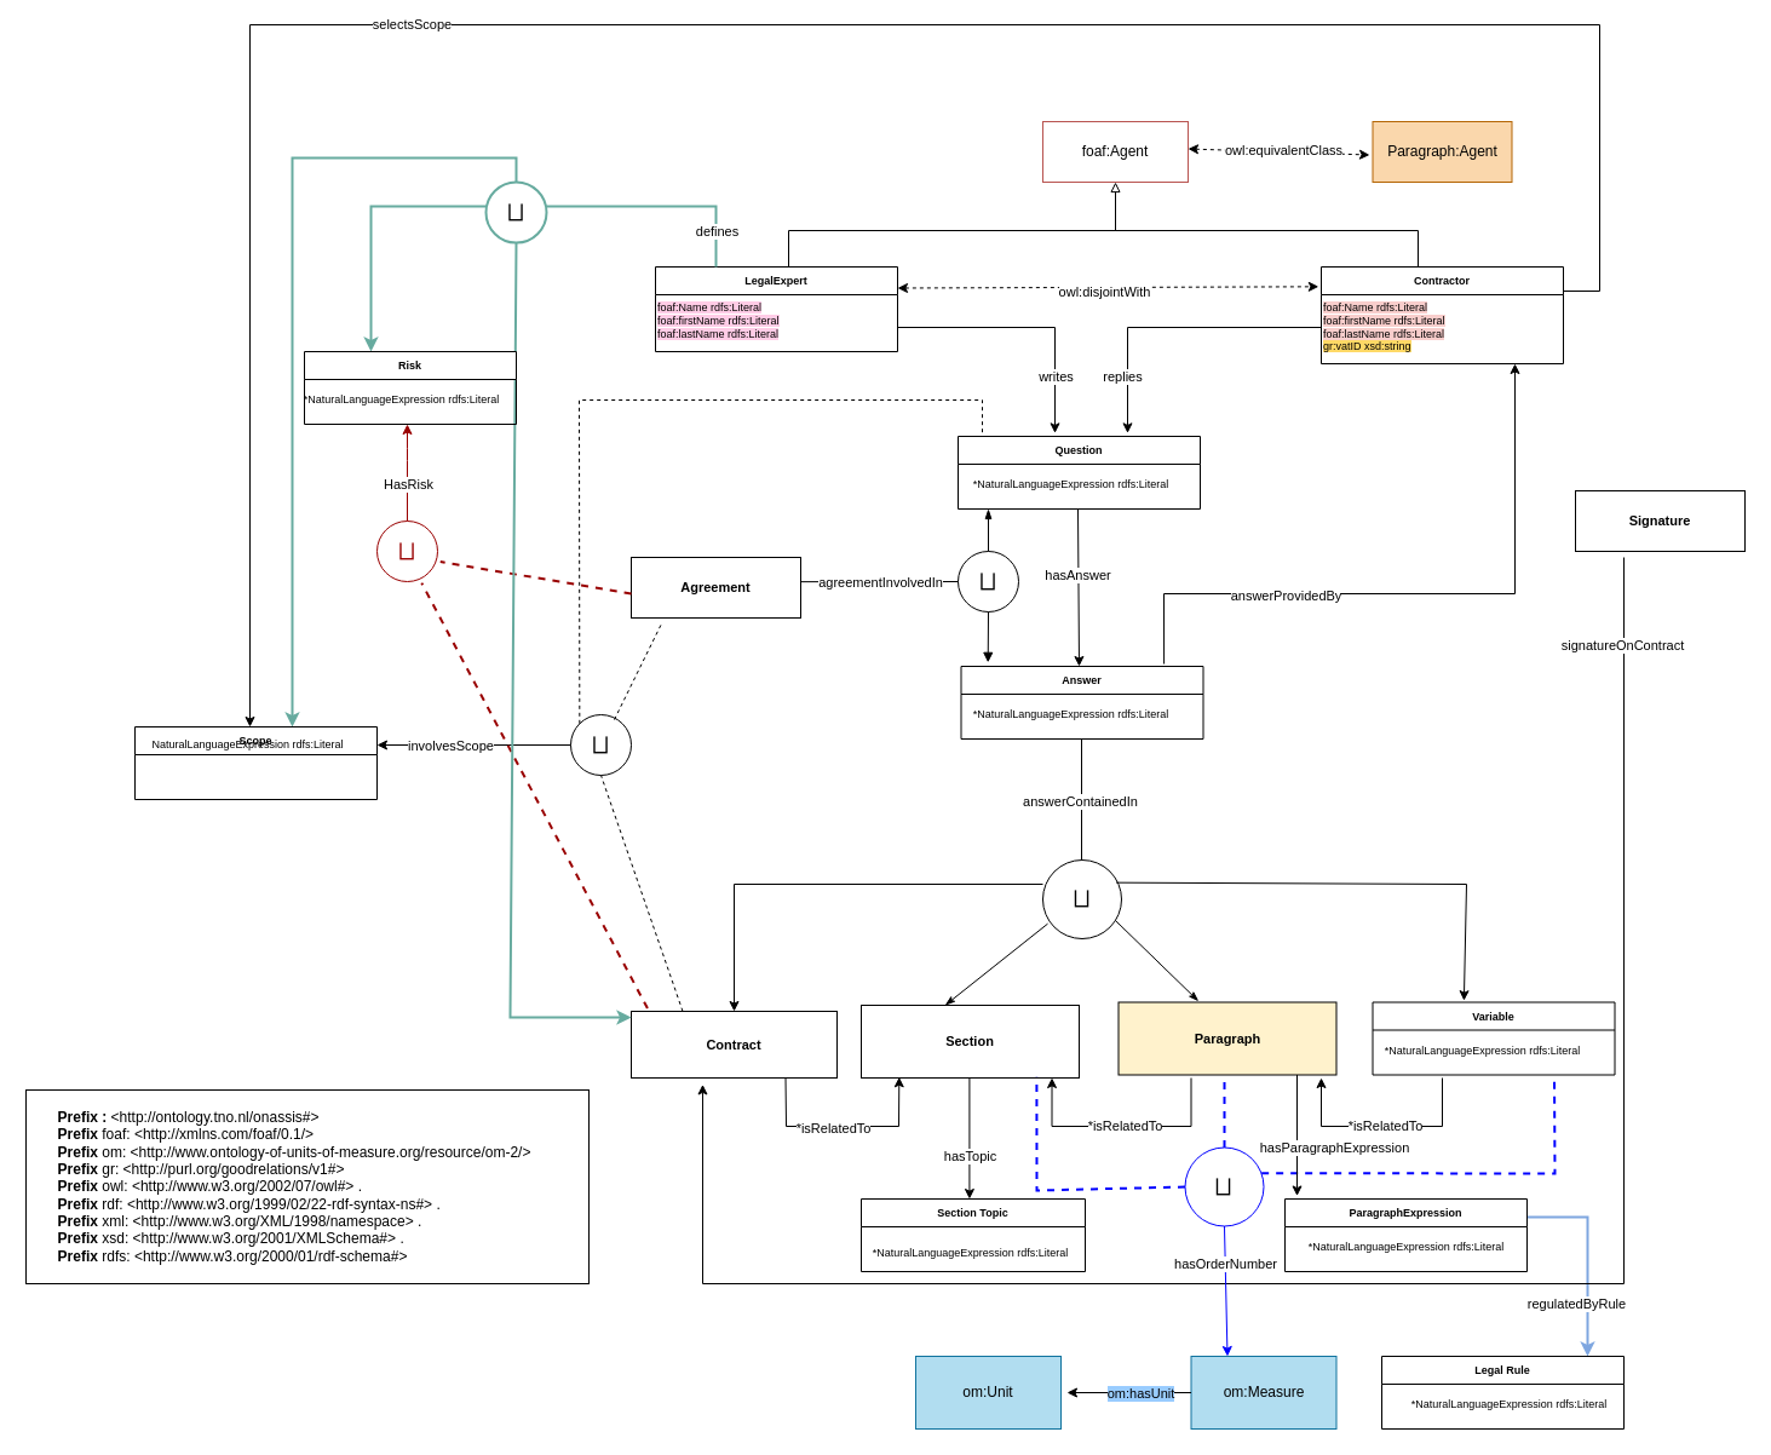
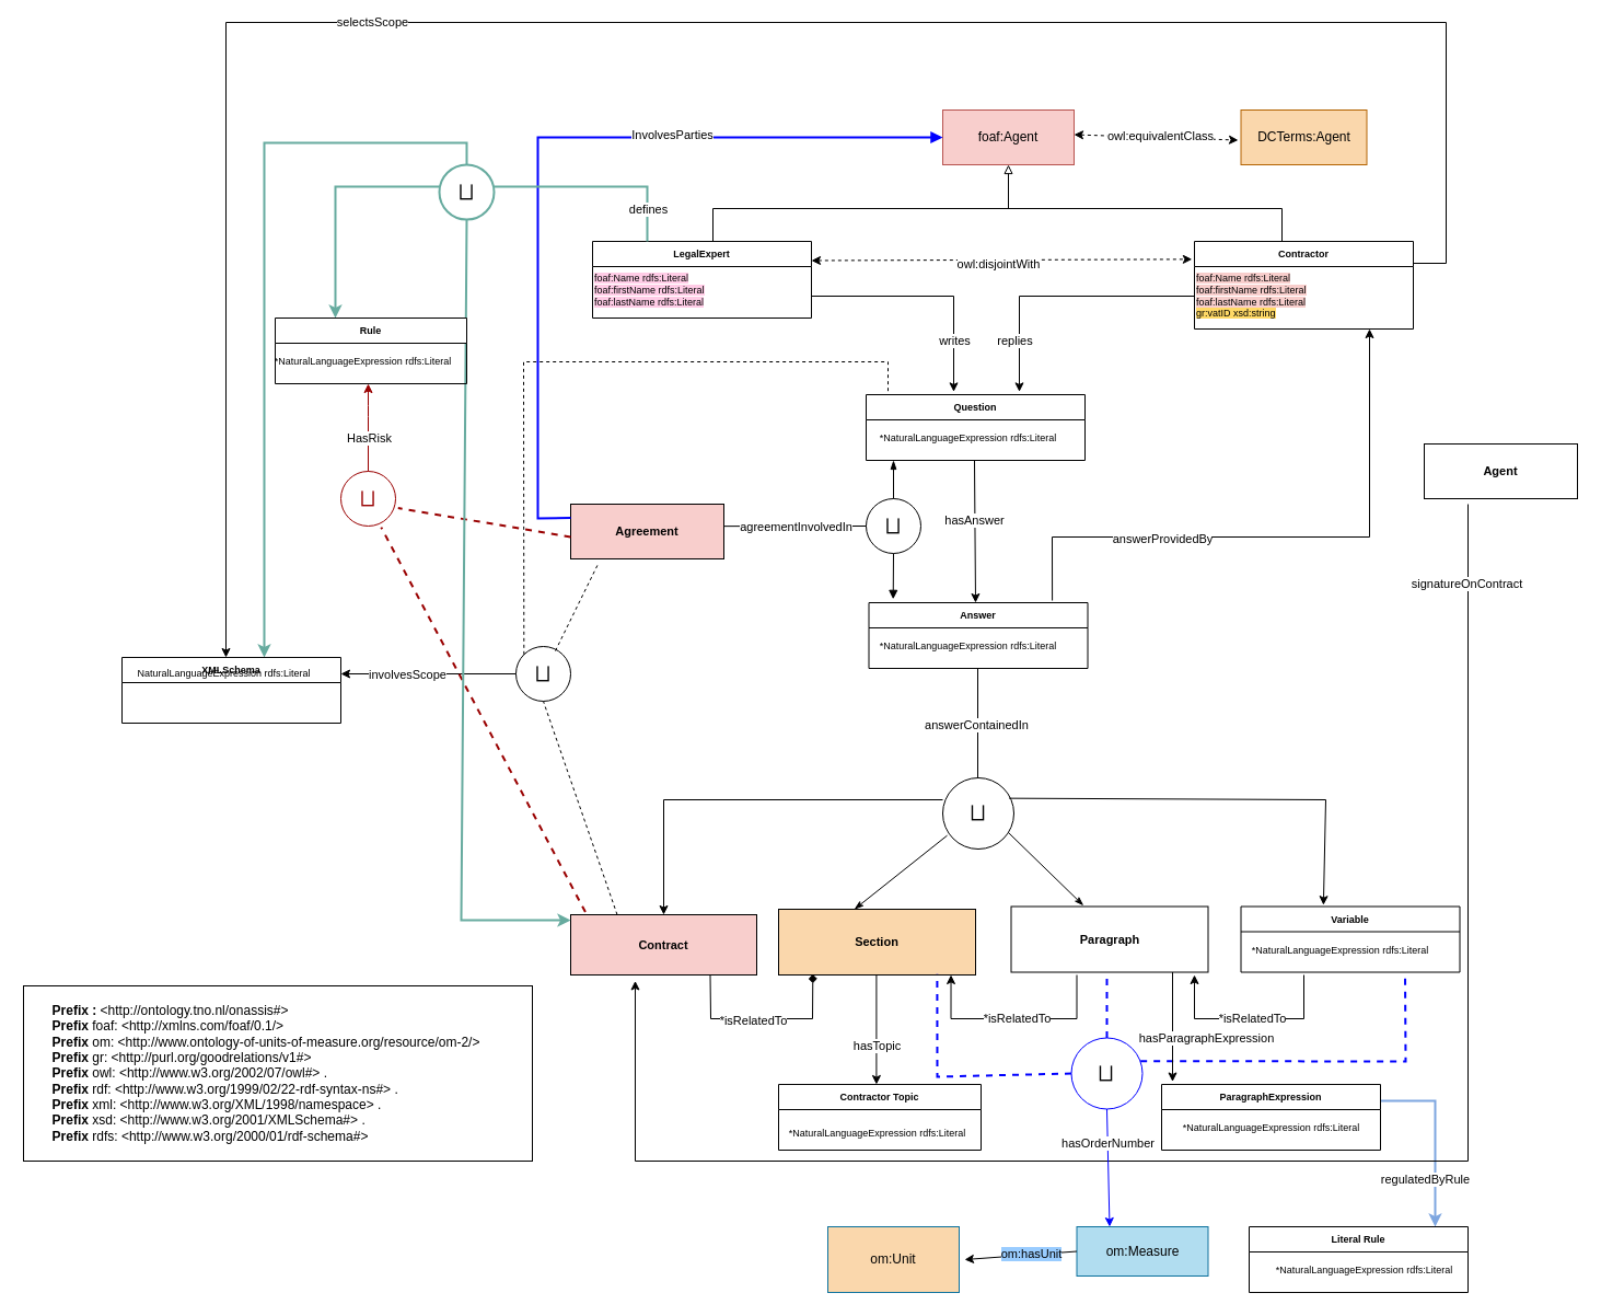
- <mxCell id="37" value="foaf:Agent" style="rounded=0;whiteSpace=wrap;html=1;fillColor=#ffffff;strokeColor=#b85450;" parent="1" vertex="1"><mxGeometry x="861" y="100" width="120" height="50" as="geometry" /></mxCell>
+ <mxCell id="37" value="foaf:Agent" style="rounded=0;whiteSpace=wrap;html=1;fillColor=#f8cecc;strokeColor=#b85450;" parent="1" vertex="1"><mxGeometry x="861" y="100" width="120" height="50" as="geometry" /></mxCell>
- <mxCell id="48" value="Paragraph:Agent" style="rounded=0;whiteSpace=wrap;html=1;fillColor=#fad7ac;strokeColor=#b46504;" parent="1" vertex="1"><mxGeometry x="1133.5" y="100" width="115" height="50" as="geometry" /></mxCell>
+ <mxCell id="48" value="DCTerms:Agent" style="rounded=0;whiteSpace=wrap;html=1;fillColor=#fad7ac;strokeColor=#b46504;" parent="1" vertex="1"><mxGeometry x="1133.5" y="100" width="115" height="50" as="geometry" /></mxCell>
+ <mxCell id="58" value="" style="endArrow=block;html=1;strokeWidth=2;rounded=0;entryX=0;entryY=0.5;entryDx=0;entryDy=0;exitX=0;exitY=0.25;exitDx=0;exitDy=0;strokeColor=#0000FF;endFill=1;" parent="1" source="38" target="37" edge="1"><mxGeometry width="50" height="50" relative="1" as="geometry"><mxPoint x="521" y="490" as="sourcePoint" /><mxPoint x="571" y="440" as="targetPoint" /><Array as="points"><mxPoint x="491" y="473" /><mxPoint x="491" y="125" /><mxPoint x="791" y="125" /></Array></mxGeometry></mxCell>
+ <mxCell id="59" value="InvolvesParties" style="edgeLabel;html=1;align=center;verticalAlign=middle;resizable=0;points=[];" parent="58" vertex="1" connectable="0"><mxGeometry x="0.339" y="3" relative="1" as="geometry"><mxPoint as="offset" /></mxGeometry></mxCell>
- <mxCell id="85" value="Risk" style="swimlane;fontSize=9;" parent="1" vertex="1"><mxGeometry x="251" y="290" width="175" height="60" as="geometry" /></mxCell>
+ <mxCell id="85" value="Rule" style="swimlane;fontSize=9;" parent="1" vertex="1"><mxGeometry x="251" y="290" width="175" height="60" as="geometry" /></mxCell>
- <mxCell id="70" value="&lt;b&gt;Signature&lt;/b&gt;" style="rounded=0;whiteSpace=wrap;html=1;labelBackgroundColor=none;fontSize=11;strokeWidth=1;strokeColor=#000000;" parent="1" vertex="1"><mxGeometry x="1301" y="405" width="140" height="50" as="geometry" /></mxCell>
+ <mxCell id="70" value="&lt;b&gt;Agent&lt;/b&gt;" style="rounded=0;whiteSpace=wrap;html=1;labelBackgroundColor=none;fontSize=11;strokeWidth=1;strokeColor=#000000;" parent="1" vertex="1"><mxGeometry x="1301" y="405" width="140" height="50" as="geometry" /></mxCell>
- <mxCell id="38" value="&lt;b&gt;Agreement&lt;/b&gt;" style="rounded=0;whiteSpace=wrap;html=1;labelBackgroundColor=none;fontSize=11;strokeWidth=1;strokeColor=#000000;" parent="1" vertex="1"><mxGeometry x="521" y="460" width="140" height="50" as="geometry" /></mxCell>
+ <mxCell id="38" value="&lt;b&gt;Agreement&lt;/b&gt;" style="rounded=0;whiteSpace=wrap;html=1;labelBackgroundColor=none;fontSize=11;strokeWidth=1;strokeColor=#000000;fillColor=#f8cecc;" parent="1" vertex="1"><mxGeometry x="521" y="460" width="140" height="50" as="geometry" /></mxCell>
- <mxCell id="83" value="Scope" style="swimlane;fontSize=9;" parent="1" vertex="1"><mxGeometry x="111" y="600" width="200" height="60" as="geometry" /></mxCell>
+ <mxCell id="83" value="XMLSchema" style="swimlane;fontSize=9;" parent="1" vertex="1"><mxGeometry x="111" y="600" width="200" height="60" as="geometry" /></mxCell>
- <mxCell id="102" value="&lt;b&gt;Paragraph&lt;/b&gt;" style="rounded=0;whiteSpace=wrap;html=1;labelBackgroundColor=none;fontSize=11;strokeWidth=1;strokeColor=#000000;fillColor=#fff2cc;" vertex="1" parent="1"><mxGeometry x="923.5" y="827.5" width="180" height="60" as="geometry" /></mxCell>
+ <mxCell id="102" value="&lt;b&gt;Paragraph&lt;/b&gt;" style="rounded=0;whiteSpace=wrap;html=1;labelBackgroundColor=none;fontSize=11;strokeWidth=1;strokeColor=#000000;" vertex="1" parent="1"><mxGeometry x="923.5" y="827.5" width="180" height="60" as="geometry" /></mxCell>
- <mxCell id="11" value="&lt;b&gt;Section&lt;/b&gt;" style="rounded=0;whiteSpace=wrap;html=1;labelBackgroundColor=none;fontSize=11;strokeWidth=1;strokeColor=#000000;" parent="1" vertex="1"><mxGeometry x="711" y="830" width="180" height="60" as="geometry" /></mxCell>
+ <mxCell id="11" value="&lt;b&gt;Section&lt;/b&gt;" style="rounded=0;whiteSpace=wrap;html=1;labelBackgroundColor=none;fontSize=11;strokeWidth=1;strokeColor=#000000;fillColor=#fad7ac;" parent="1" vertex="1"><mxGeometry x="711" y="830" width="180" height="60" as="geometry" /></mxCell>
- <mxCell id="14" value="&lt;b&gt;Contract&lt;/b&gt;" style="rounded=0;whiteSpace=wrap;html=1;labelBackgroundColor=none;fontSize=11;strokeWidth=1;strokeColor=#000000;" parent="1" vertex="1"><mxGeometry x="521" y="835" width="170" height="55" as="geometry" /></mxCell>
+ <mxCell id="14" value="&lt;b&gt;Contract&lt;/b&gt;" style="rounded=0;whiteSpace=wrap;html=1;labelBackgroundColor=none;fontSize=11;strokeWidth=1;strokeColor=#000000;fillColor=#f8cecc;" parent="1" vertex="1"><mxGeometry x="521" y="835" width="170" height="55" as="geometry" /></mxCell>
- <mxCell id="17" value="" style="endArrow=classic;html=1;rounded=0;strokeColor=#000000;exitX=0.75;exitY=1;exitDx=0;exitDy=0;entryX=0.174;entryY=0.988;entryDx=0;entryDy=0;entryPerimeter=0;" parent="1" source="14" target="11" edge="1"><mxGeometry width="50" height="50" relative="1" as="geometry"><mxPoint x="831" y="800" as="sourcePoint" /><mxPoint x="741" y="900" as="targetPoint" /><Array as="points"><mxPoint x="649" y="930" /><mxPoint x="691" y="930" /><mxPoint x="742" y="930" /></Array></mxGeometry></mxCell>
+ <mxCell id="17" value="" style="endArrow=diamond;html=1;rounded=0;strokeColor=#000000;exitX=0.75;exitY=1;exitDx=0;exitDy=0;entryX=0.174;entryY=0.988;entryDx=0;entryDy=0;entryPerimeter=0;" parent="1" source="14" target="11" edge="1"><mxGeometry width="50" height="50" relative="1" as="geometry"><mxPoint x="831" y="800" as="sourcePoint" /><mxPoint x="741" y="900" as="targetPoint" /><Array as="points"><mxPoint x="649" y="930" /><mxPoint x="691" y="930" /><mxPoint x="742" y="930" /></Array></mxGeometry></mxCell>
- <mxCell id="12" value="Section Topic" style="swimlane;fontSize=9;" parent="1" vertex="1"><mxGeometry x="711" y="990" width="185" height="60" as="geometry" /></mxCell>
+ <mxCell id="12" value="Contractor Topic" style="swimlane;fontSize=9;" parent="1" vertex="1"><mxGeometry x="711" y="990" width="185" height="60" as="geometry" /></mxCell>
- <mxCell id="103" value="Legal Rule" style="swimlane;fontSize=9;" vertex="1" parent="1"><mxGeometry x="1141" y="1120" width="200" height="60" as="geometry" /></mxCell>
+ <mxCell id="103" value="Literal Rule" style="swimlane;fontSize=9;" vertex="1" parent="1"><mxGeometry x="1141" y="1120" width="200" height="60" as="geometry" /></mxCell>
- <mxCell id="82" value="om:Unit" style="rounded=0;whiteSpace=wrap;html=1;strokeColor=#10739e;strokeWidth=1;fillColor=#b1ddf0;" parent="1" vertex="1"><mxGeometry x="756" y="1120" width="120" height="60" as="geometry" /></mxCell>
+ <mxCell id="82" value="om:Unit" style="rounded=0;whiteSpace=wrap;html=1;strokeColor=#10739e;strokeWidth=1;fillColor=#fad7ac;" parent="1" vertex="1"><mxGeometry x="756" y="1120" width="120" height="60" as="geometry" /></mxCell>
- <mxCell id="75" value="om:Measure" style="rounded=0;whiteSpace=wrap;html=1;strokeColor=#10739e;strokeWidth=1;fillColor=#b1ddf0;" parent="1" vertex="1"><mxGeometry x="983.5" y="1120" width="120" height="60" as="geometry" /></mxCell>
+ <mxCell id="75" value="om:Measure" style="rounded=0;whiteSpace=wrap;html=1;strokeColor=#10739e;strokeWidth=1;fillColor=#b1ddf0;" parent="1" vertex="1"><mxGeometry x="983.5" y="1120" width="120" height="45" as="geometry" /></mxCell>
